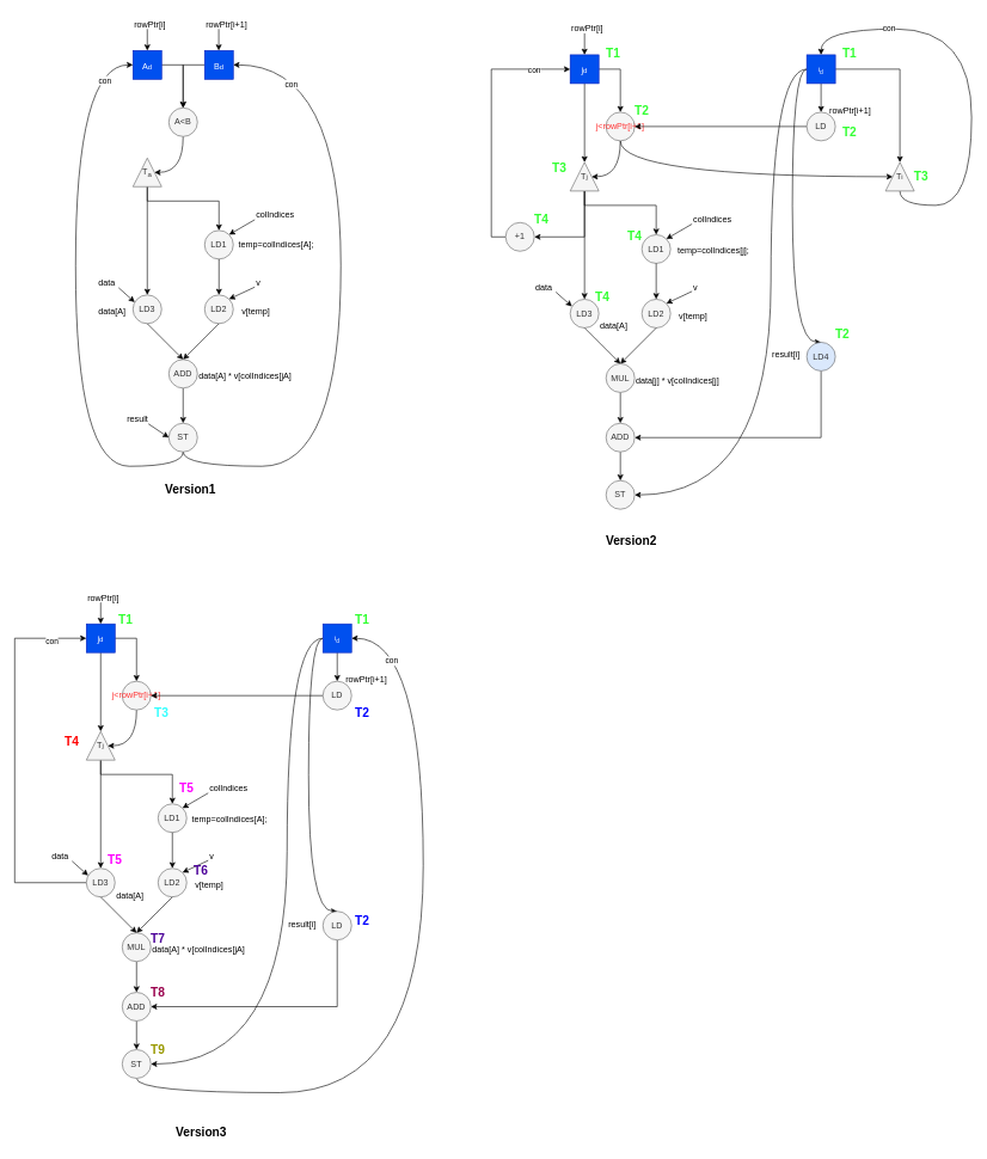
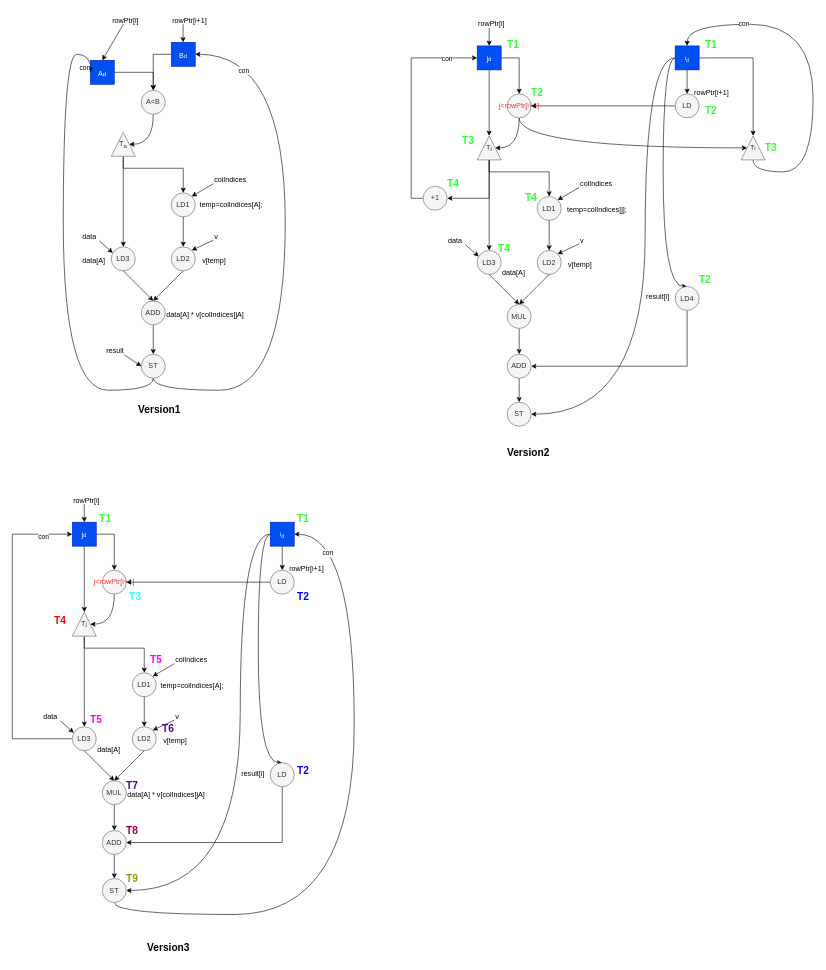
- <mxCell id="15" value="&lt;sub&gt;&lt;span style=&quot;font-size: 12px;&quot;&gt;A&lt;/span&gt;d&lt;/sub&gt;" style="whiteSpace=wrap;html=1;aspect=fixed;fillColor=#0050ef;strokeColor=#001DBC;fontColor=#ffffff;" parent="1" vertex="1"><mxGeometry x="185" y="70" width="40" height="40" as="geometry" /></mxCell>
+ <mxCell id="15" value="&lt;sub&gt;&lt;span style=&quot;font-size: 12px;&quot;&gt;A&lt;/span&gt;d&lt;/sub&gt;" style="whiteSpace=wrap;html=1;aspect=fixed;fillColor=#0050ef;strokeColor=#001DBC;fontColor=#ffffff;" parent="1" vertex="1"><mxGeometry x="150" y="100" width="40" height="40" as="geometry" /></mxCell>
- <mxCell id="82" value="LD4" style="ellipse;whiteSpace=wrap;html=1;aspect=fixed;fillColor=#dae8fc;fontColor=#333333;strokeColor=#666666;" parent="1" vertex="1"><mxGeometry x="1125" y="477" width="40" height="40" as="geometry" /></mxCell>
+ <mxCell id="82" value="LD4" style="ellipse;whiteSpace=wrap;html=1;aspect=fixed;fillColor=#f5f5f5;fontColor=#333333;strokeColor=#666666;" parent="1" vertex="1"><mxGeometry x="1125" y="477" width="40" height="40" as="geometry" /></mxCell>
- <mxCell id="51" value="data[j] * v[colIndices[j]" style="text;whiteSpace=wrap;" parent="1" vertex="1"><mxGeometry x="885" y="517" width="150" height="40" as="geometry" /></mxCell>
